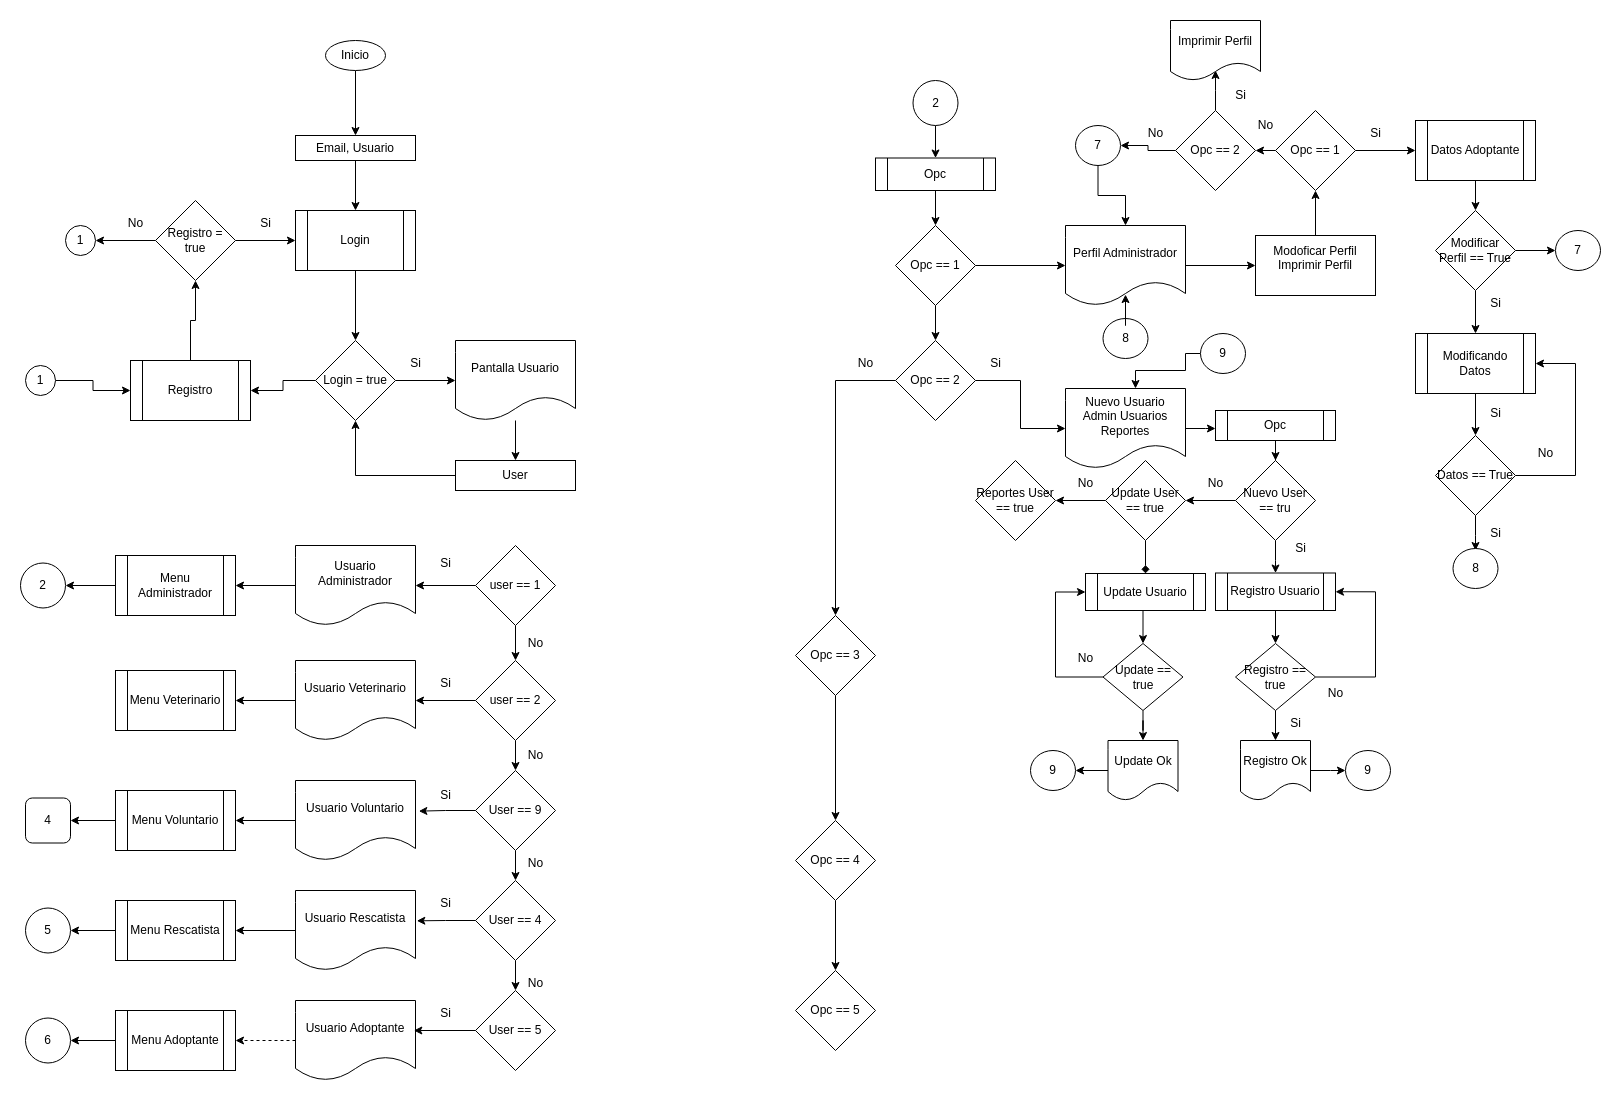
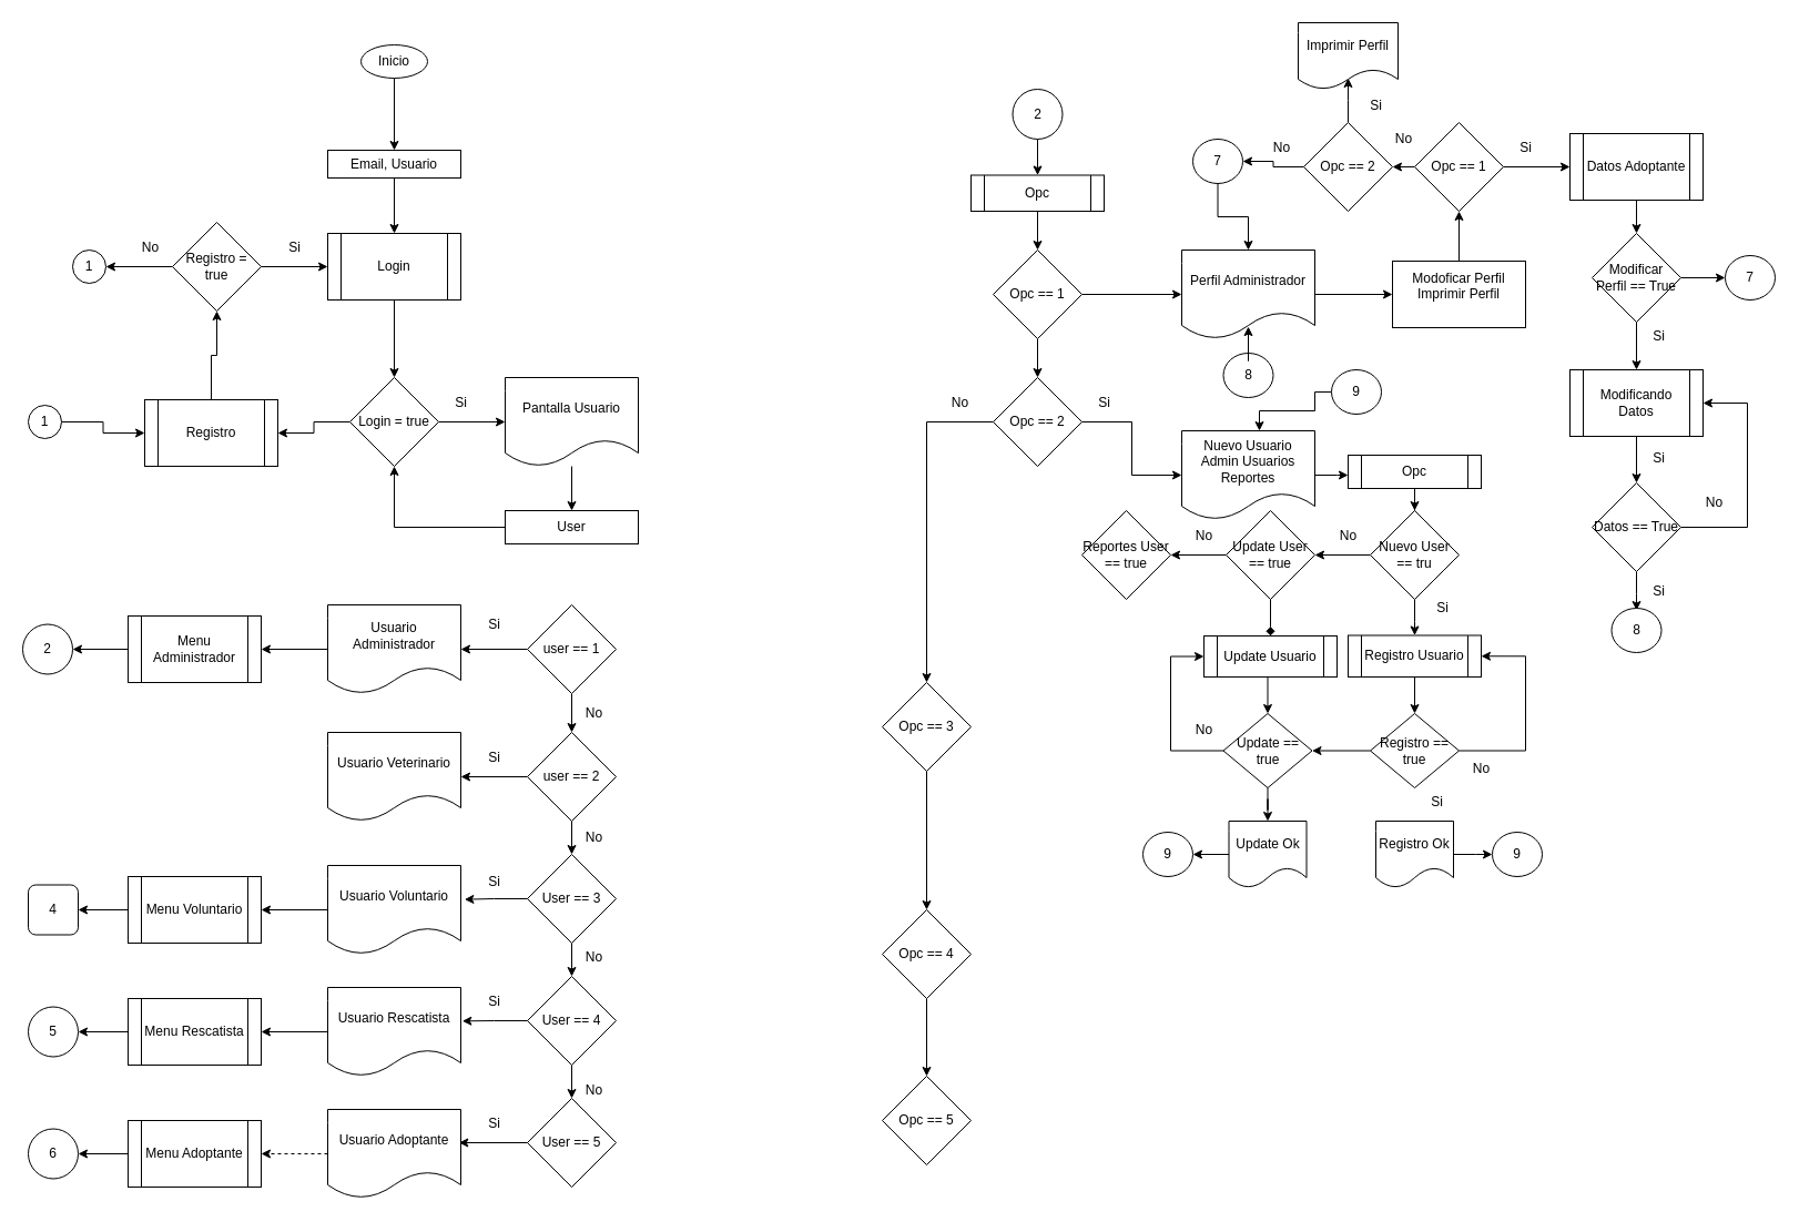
- <mxCell id="60" value="Menu Veterinario" style="shape=process;whiteSpace=wrap;html=1;backgroundOutline=1;" vertex="1" parent="1"><mxGeometry x="115" y="670" width="120" height="60" as="geometry" /></mxCell>
- <mxCell id="38" style="edgeStyle=orthogonalEdgeStyle;rounded=0;orthogonalLoop=1;jettySize=auto;html=1;" edge="1" parent="1" source="39" target="60"><mxGeometry relative="1" as="geometry"><mxPoint x="235" y="700" as="targetPoint" /></mxGeometry></mxCell>
- <mxCell id="132" value="" style="edgeStyle=orthogonalEdgeStyle;rounded=0;orthogonalLoop=1;jettySize=auto;html=1;" edge="1" parent="1" source="134" target="136"><mxGeometry relative="1" as="geometry" /></mxCell>
+ <mxCell id="132" value="" style="edgeStyle=orthogonalEdgeStyle;rounded=0;orthogonalLoop=1;jettySize=auto;html=1;" edge="1" parent="1" source="134" target="152"><mxGeometry relative="1" as="geometry" /></mxCell>
- <mxCell id="32" value="User == 9" style="rhombus;whiteSpace=wrap;html=1;" vertex="1" parent="1"><mxGeometry x="475" y="770" width="80" height="80" as="geometry" /></mxCell>
+ <mxCell id="32" value="User == 3" style="rhombus;whiteSpace=wrap;html=1;" vertex="1" parent="1"><mxGeometry x="475" y="770" width="80" height="80" as="geometry" /></mxCell>
